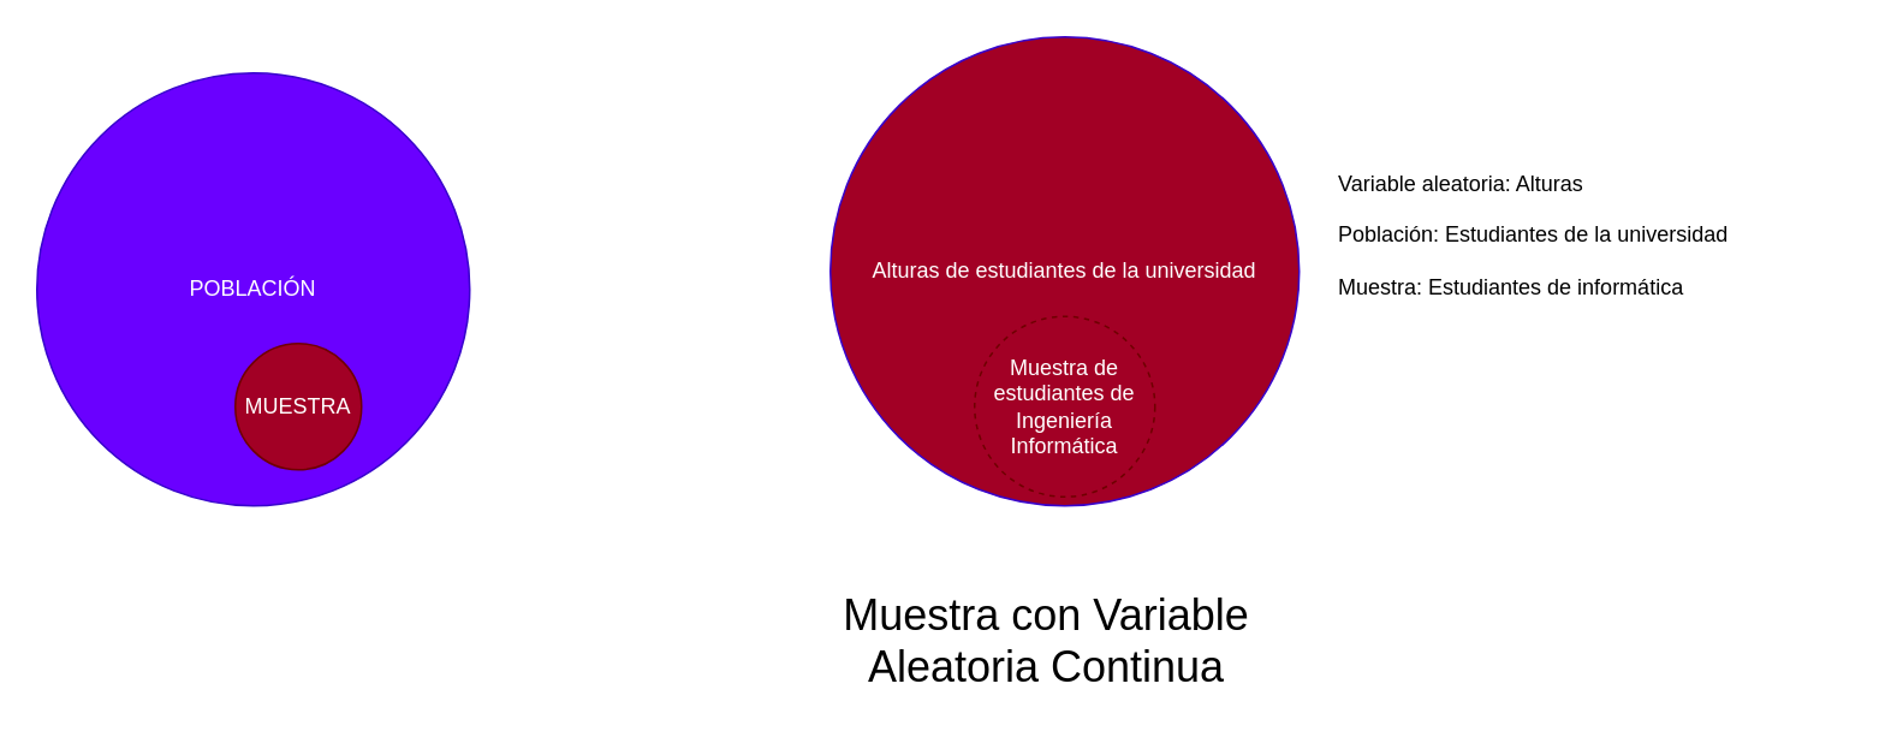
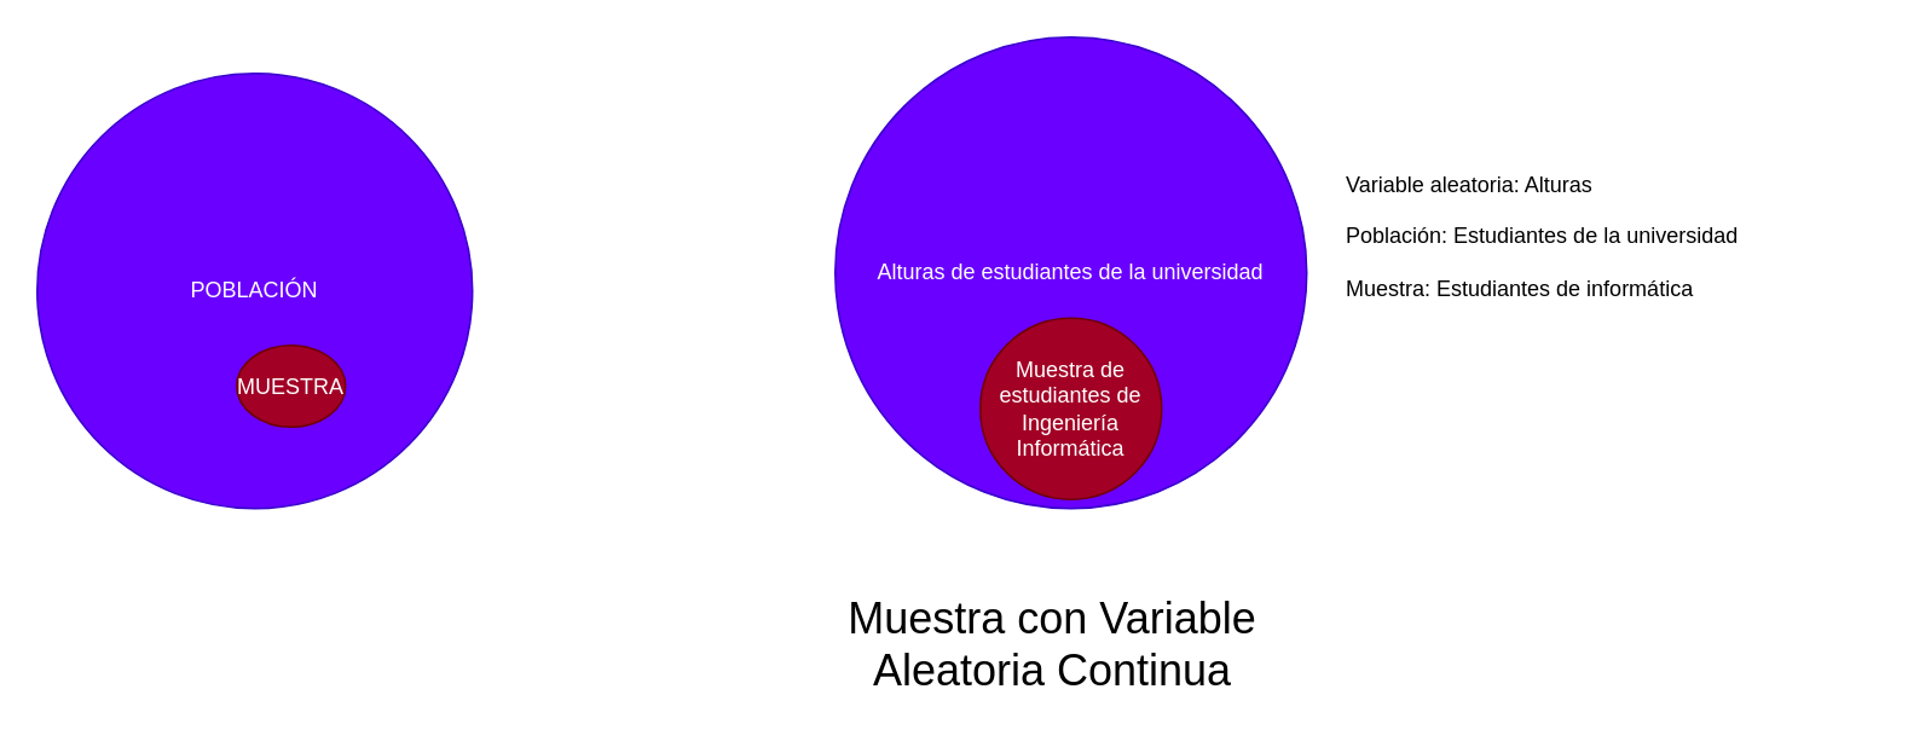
- <mxCell id="4" value="Alturas de estudiantes de la universidad" style="ellipse;whiteSpace=wrap;html=1;aspect=fixed;fillColor=#a20025;fontColor=#ffffff;strokeColor=#3700CC;" parent="1" vertex="1"><mxGeometry x="460" y="20" width="260" height="260" as="geometry" /></mxCell>
+ <mxCell id="4" value="Alturas de estudiantes de la universidad" style="ellipse;whiteSpace=wrap;html=1;aspect=fixed;fillColor=#6a00ff;fontColor=#ffffff;strokeColor=#3700CC;" parent="1" vertex="1"><mxGeometry x="460" y="20" width="260" height="260" as="geometry" /></mxCell>
- <mxCell id="3" value="MUESTRA" style="ellipse;whiteSpace=wrap;html=1;aspect=fixed;fillColor=#a20025;fontColor=#ffffff;strokeColor=#6F0000;" parent="1" vertex="1"><mxGeometry x="130" y="190" width="70" height="70" as="geometry" /></mxCell>
+ <mxCell id="3" value="MUESTRA" style="ellipse;whiteSpace=wrap;html=1;aspect=fixed;fillColor=#a20025;fontColor=#ffffff;strokeColor=#6F0000;" parent="1" vertex="1"><mxGeometry x="130" y="190" width="60" height="45" as="geometry" /></mxCell>
- <mxCell id="5" value="Muestra de estudiantes de Ingeniería Informática" style="ellipse;whiteSpace=wrap;html=1;aspect=fixed;fillColor=#a20025;fontColor=#ffffff;strokeColor=#6F0000;dashed=1;" parent="1" vertex="1"><mxGeometry x="540" y="175" width="100" height="100" as="geometry" /></mxCell>
+ <mxCell id="5" value="Muestra de estudiantes de Ingeniería Informática" style="ellipse;whiteSpace=wrap;html=1;aspect=fixed;fillColor=#a20025;fontColor=#ffffff;strokeColor=#6F0000;" parent="1" vertex="1"><mxGeometry x="540" y="175" width="100" height="100" as="geometry" /></mxCell>
